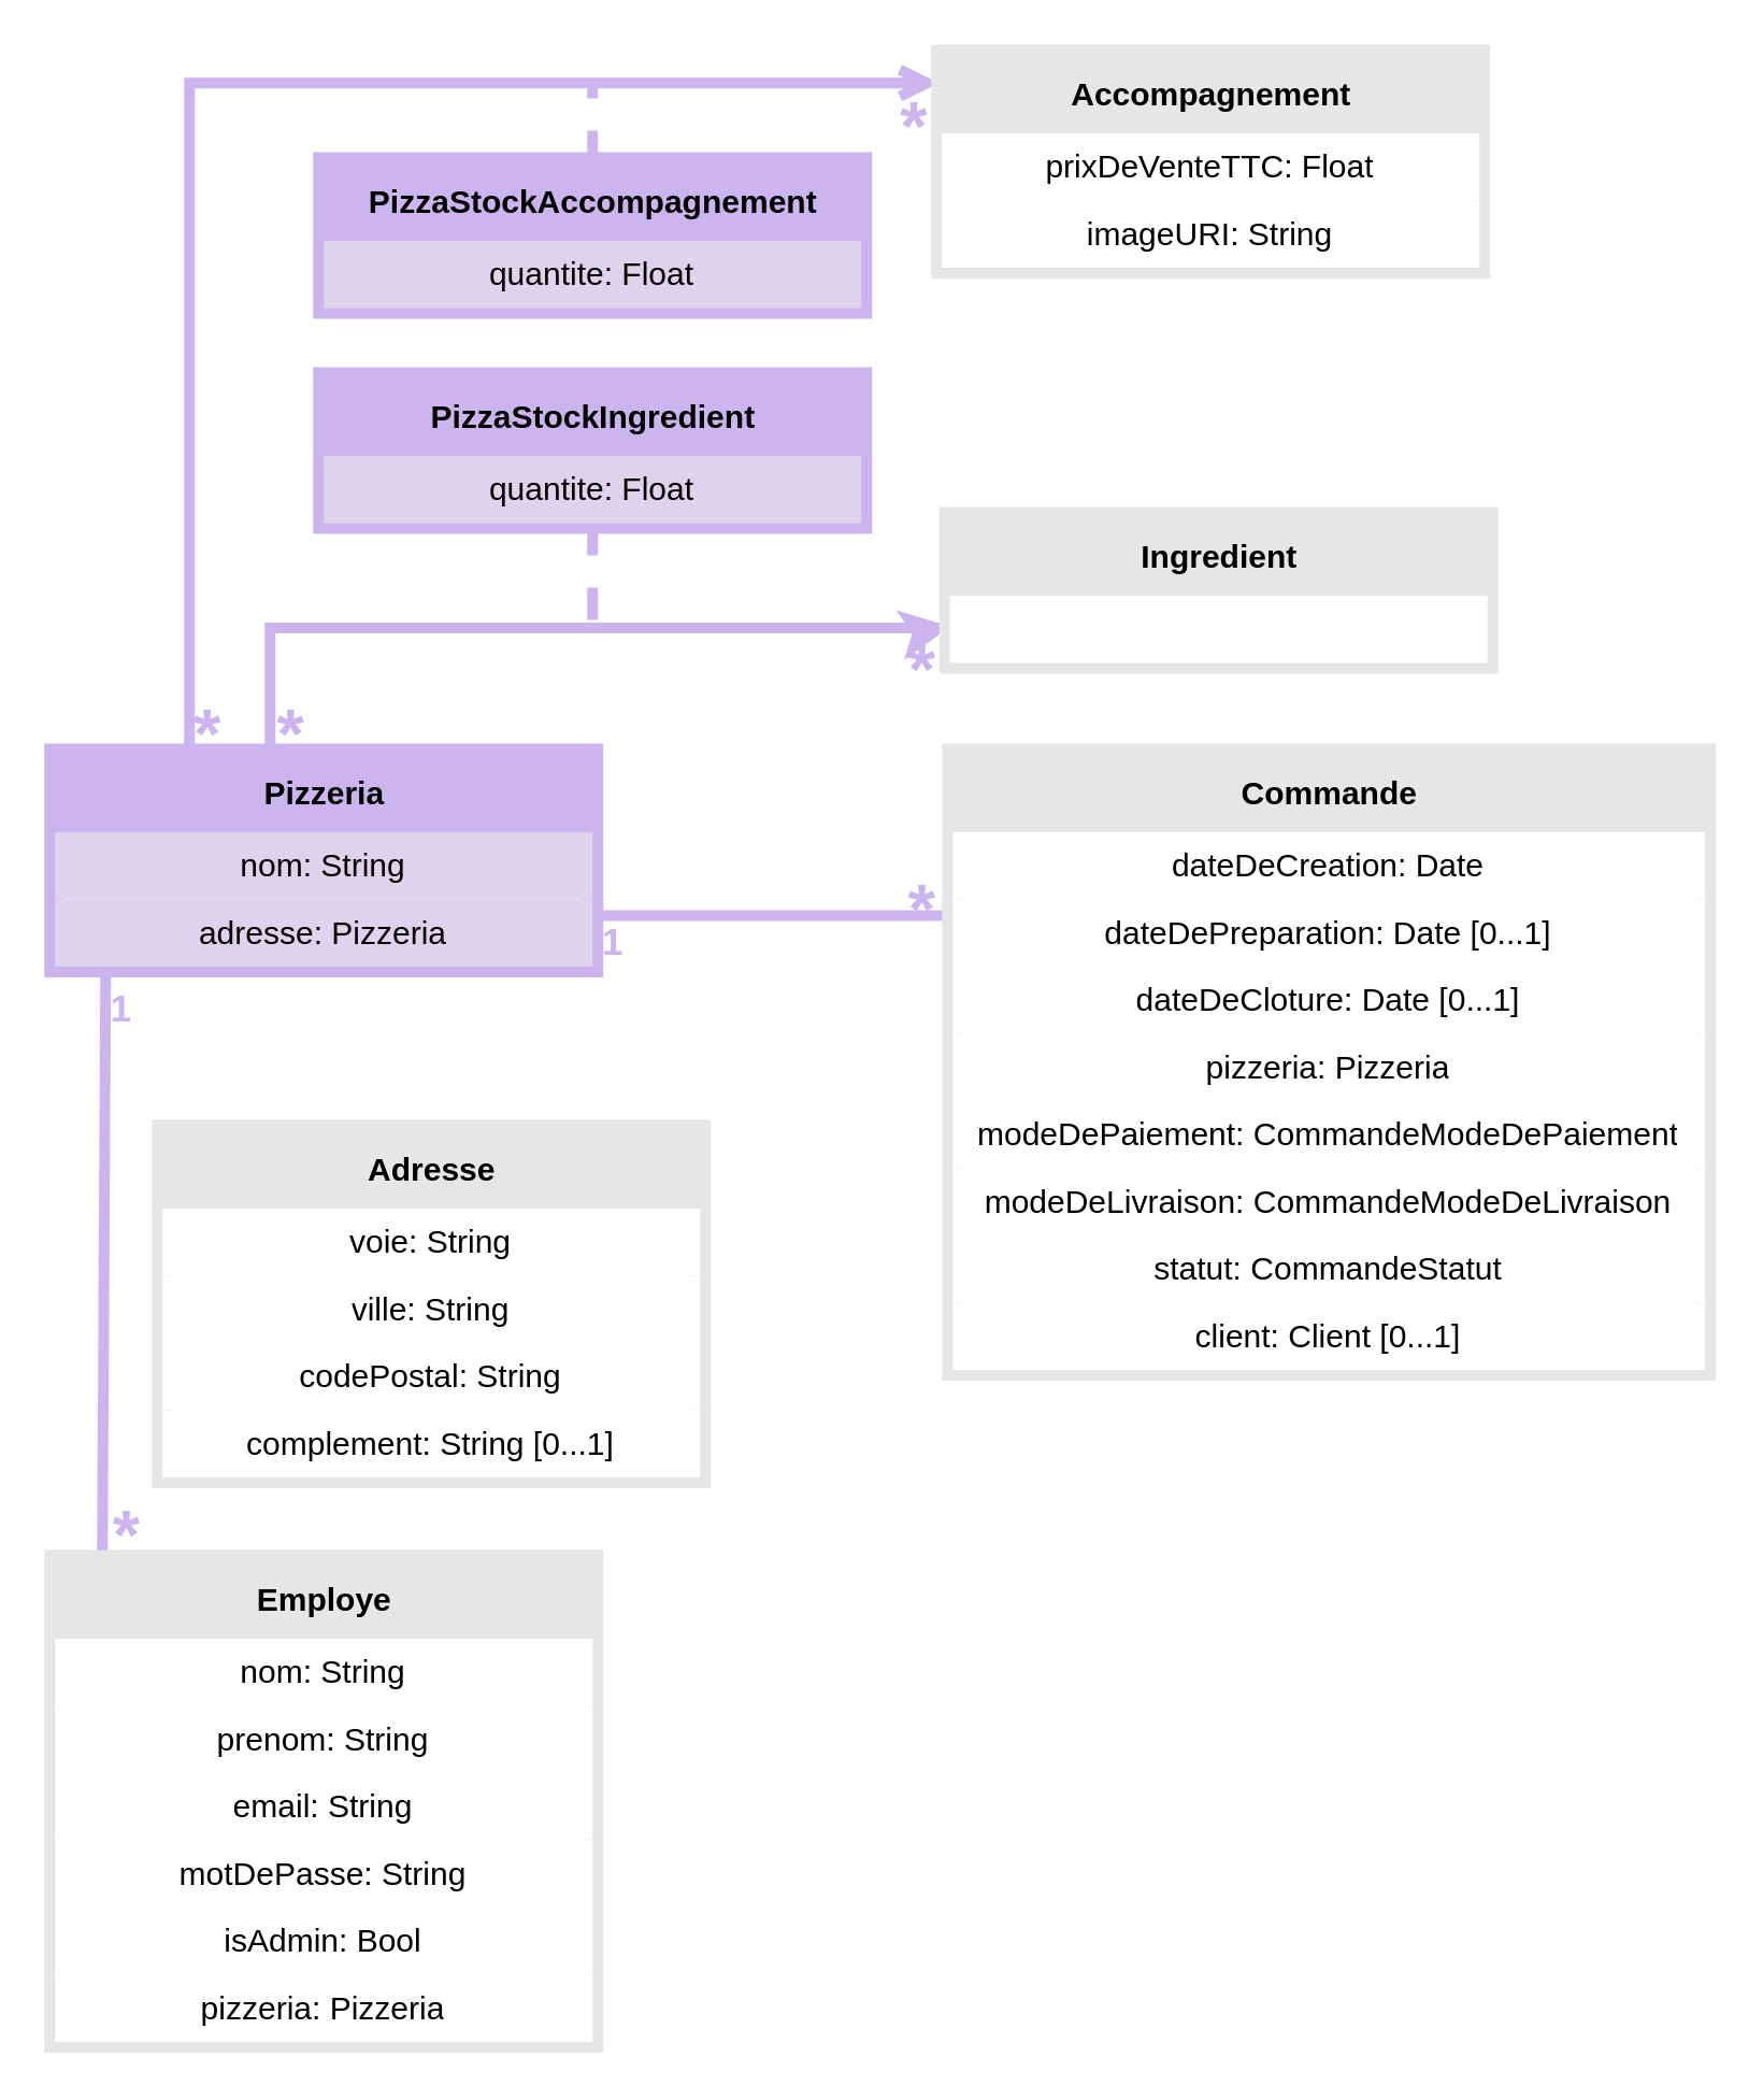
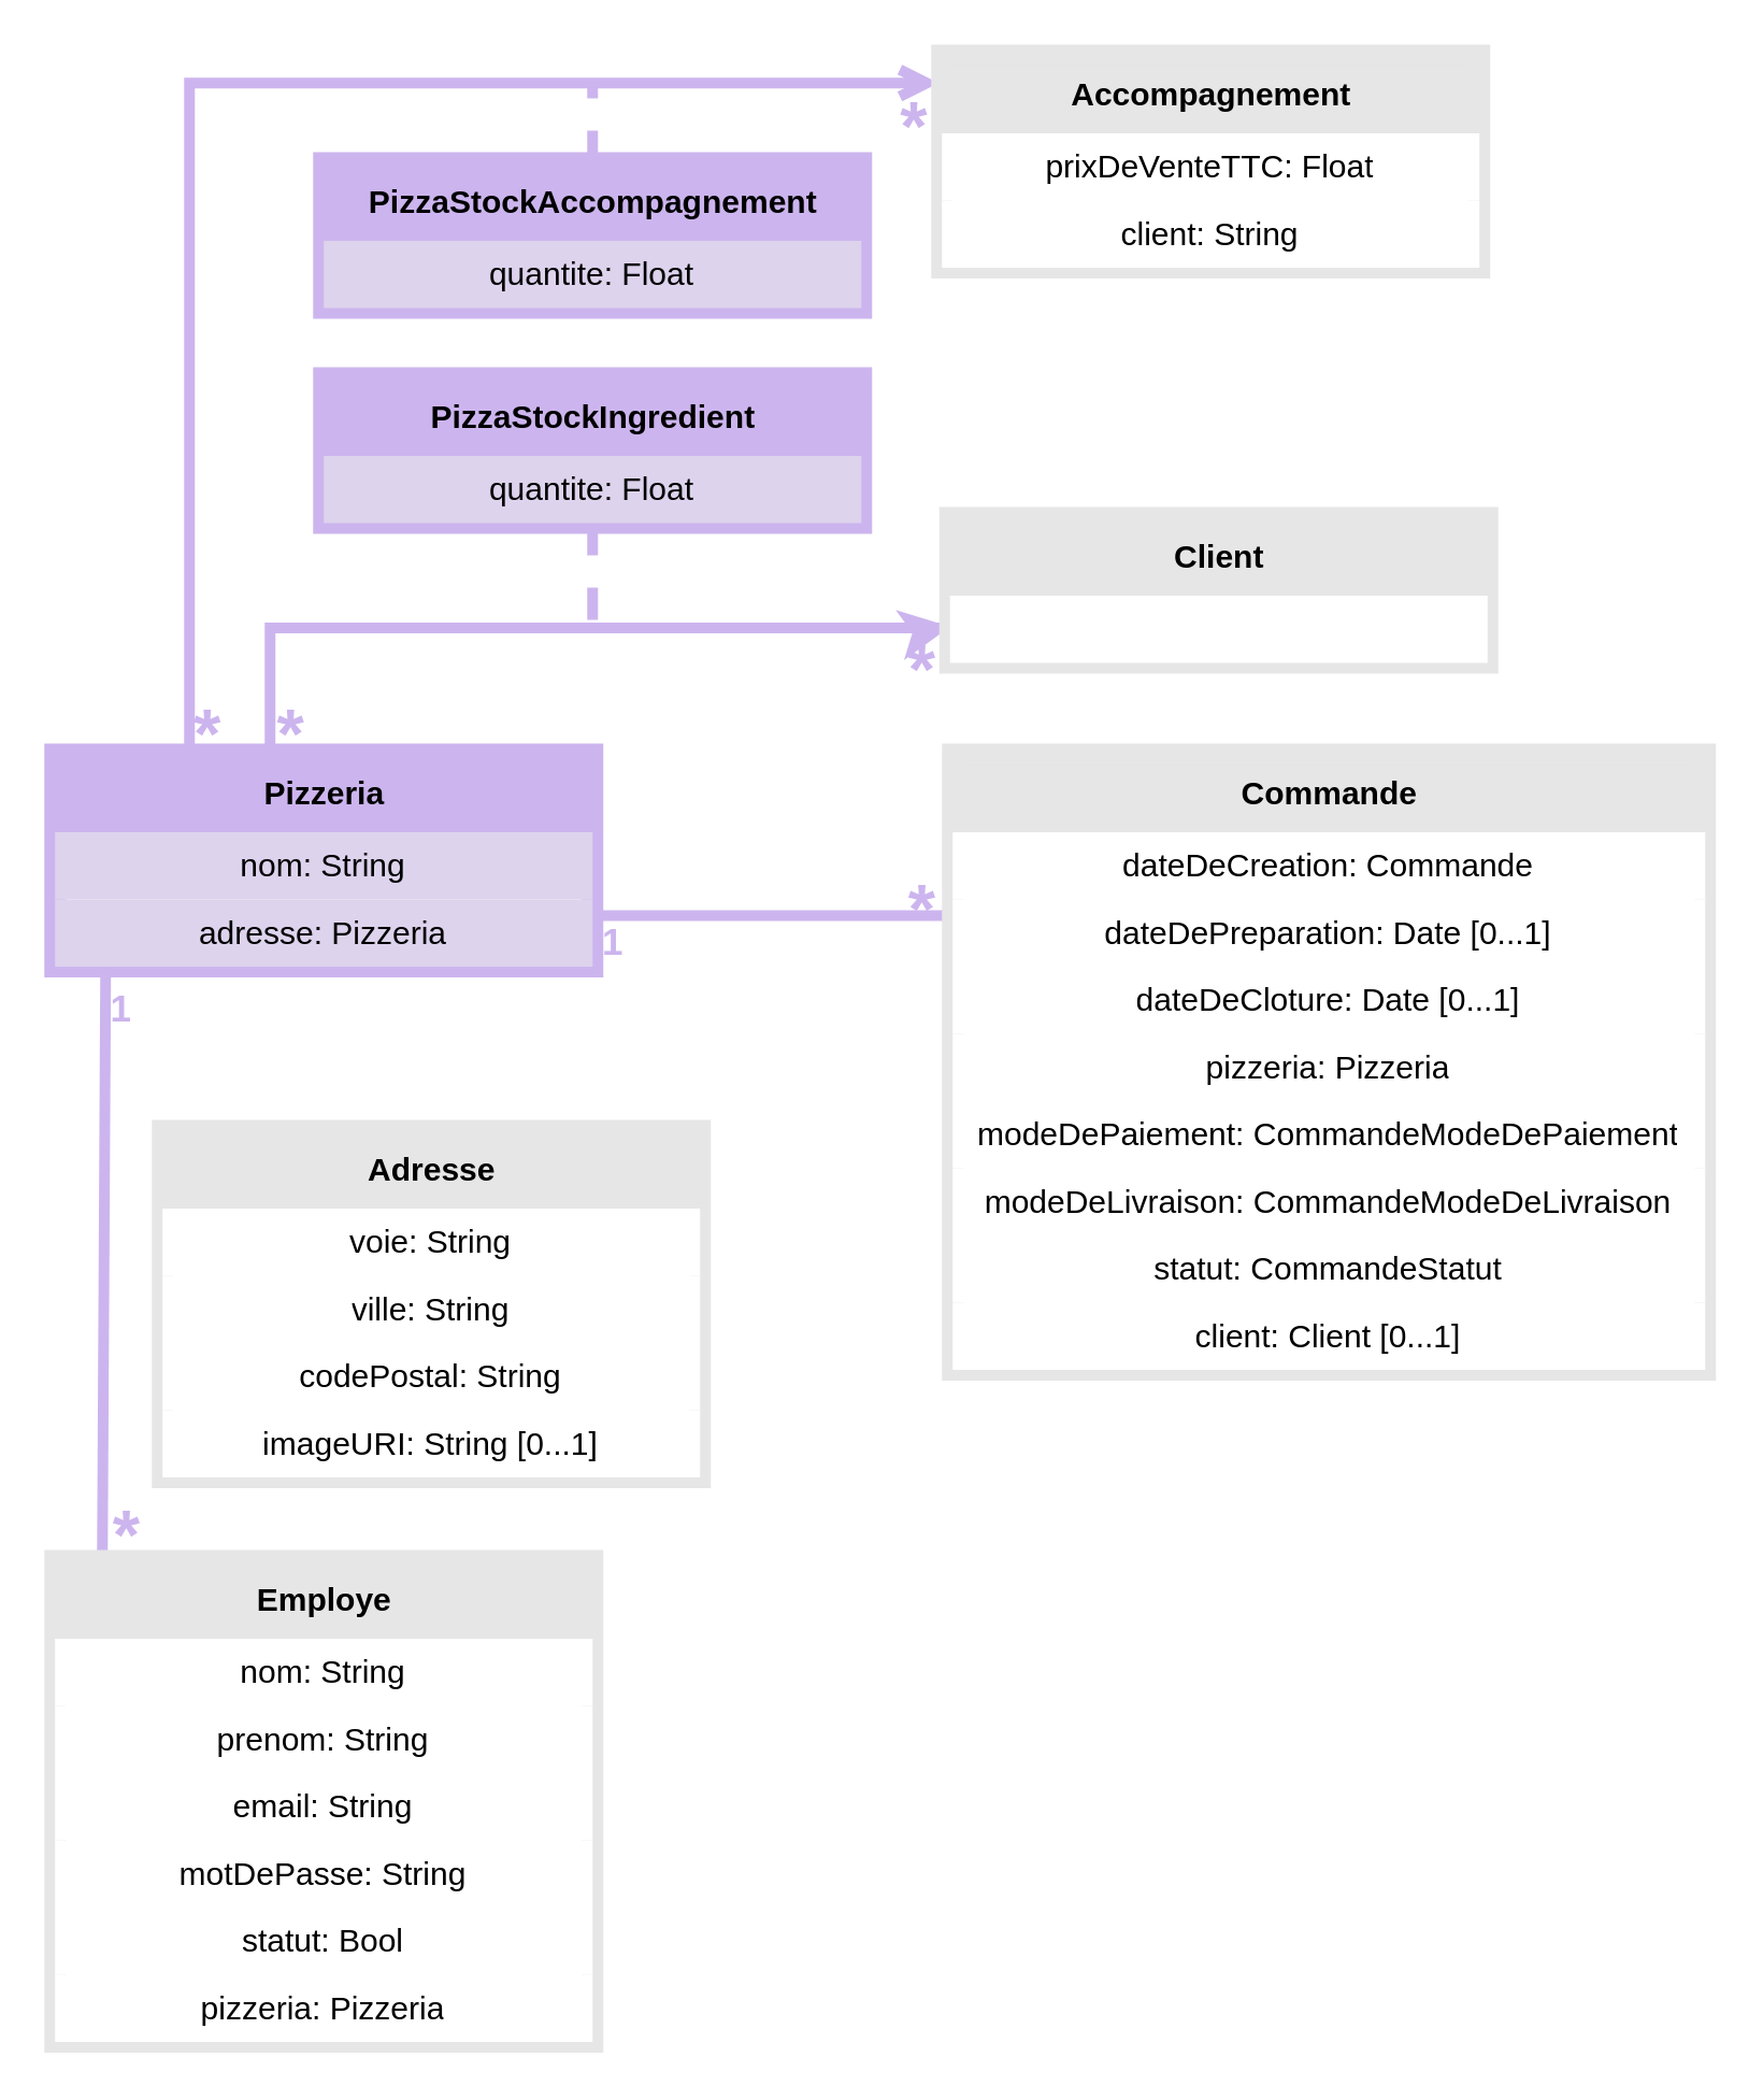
- <mxCell id="29" value="&lt;font color=&quot;#000000&quot;&gt;imageURI: String&lt;/font&gt;" style="text;html=1;strokeColor=none;align=center;verticalAlign=middle;spacingLeft=4;spacingRight=4;overflow=hidden;rotatable=0;points=[[0,0.5],[1,0.5]];portConstraint=eastwest;fillColor=#FFFFFF;" parent="27" vertex="1"><mxGeometry y="54" width="200" height="25" as="geometry" /></mxCell>
+ <mxCell id="29" value="&lt;font color=&quot;#000000&quot;&gt;client: String&lt;/font&gt;" style="text;html=1;strokeColor=none;align=center;verticalAlign=middle;spacingLeft=4;spacingRight=4;overflow=hidden;rotatable=0;points=[[0,0.5],[1,0.5]];portConstraint=eastwest;fillColor=#FFFFFF;" parent="27" vertex="1"><mxGeometry y="54" width="200" height="25" as="geometry" /></mxCell>
- <mxCell id="44" value="&lt;font color=&quot;#000000&quot;&gt;Ingredient&lt;/font&gt;" style="swimlane;fontStyle=1;align=center;verticalAlign=middle;childLayout=stackLayout;horizontal=1;startSize=29;horizontalStack=0;resizeParent=1;resizeParentMax=0;resizeLast=0;collapsible=0;marginBottom=0;html=1;strokeWidth=8;fillColor=#E6E6E6;strokeColor=#E6E6E6;" parent="1" vertex="1"><mxGeometry x="353" y="192" width="200" height="54" as="geometry" /></mxCell>
+ <mxCell id="44" value="&lt;font color=&quot;#000000&quot;&gt;Client&lt;/font&gt;" style="swimlane;fontStyle=1;align=center;verticalAlign=middle;childLayout=stackLayout;horizontal=1;startSize=29;horizontalStack=0;resizeParent=1;resizeParentMax=0;resizeLast=0;collapsible=0;marginBottom=0;html=1;strokeWidth=8;fillColor=#E6E6E6;strokeColor=#E6E6E6;" parent="1" vertex="1"><mxGeometry x="353" y="192" width="200" height="54" as="geometry" /></mxCell>
- <mxCell id="36" value="&lt;font color=&quot;#000000&quot;&gt;dateDeCreation: Date&lt;/font&gt;" style="text;html=1;strokeColor=none;align=center;verticalAlign=middle;spacingLeft=4;spacingRight=4;overflow=hidden;rotatable=0;points=[[0,0.5],[1,0.5]];portConstraint=eastwest;fillColor=#FFFFFF;" parent="35" vertex="1"><mxGeometry y="29" width="280" height="25" as="geometry" /></mxCell>
+ <mxCell id="36" value="&lt;font color=&quot;#000000&quot;&gt;dateDeCreation: Commande&lt;/font&gt;" style="text;html=1;strokeColor=none;align=center;verticalAlign=middle;spacingLeft=4;spacingRight=4;overflow=hidden;rotatable=0;points=[[0,0.5],[1,0.5]];portConstraint=eastwest;fillColor=#FFFFFF;" parent="35" vertex="1"><mxGeometry y="29" width="280" height="25" as="geometry" /></mxCell>
- <mxCell id="34" value="&lt;font color=&quot;#000000&quot;&gt;complement: String [0...1]&lt;/font&gt;" style="text;html=1;strokeColor=none;align=center;verticalAlign=middle;spacingLeft=4;spacingRight=4;overflow=hidden;rotatable=0;points=[[0,0.5],[1,0.5]];portConstraint=eastwest;fillColor=#FFFFFF;" parent="30" vertex="1"><mxGeometry y="104" width="200" height="25" as="geometry" /></mxCell>
+ <mxCell id="34" value="&lt;font color=&quot;#000000&quot;&gt;imageURI: String [0...1]&lt;/font&gt;" style="text;html=1;strokeColor=none;align=center;verticalAlign=middle;spacingLeft=4;spacingRight=4;overflow=hidden;rotatable=0;points=[[0,0.5],[1,0.5]];portConstraint=eastwest;fillColor=#FFFFFF;" parent="30" vertex="1"><mxGeometry y="104" width="200" height="25" as="geometry" /></mxCell>
- <mxCell id="25" value="&lt;font color=&quot;#000000&quot;&gt;isAdmin: Bool&lt;/font&gt;" style="text;html=1;strokeColor=none;align=center;verticalAlign=middle;spacingLeft=4;spacingRight=4;overflow=hidden;rotatable=0;points=[[0,0.5],[1,0.5]];portConstraint=eastwest;fillColor=#FFFFFF;" parent="20" vertex="1"><mxGeometry y="129" width="200" height="25" as="geometry" /></mxCell>
+ <mxCell id="25" value="&lt;font color=&quot;#000000&quot;&gt;statut: Bool&lt;/font&gt;" style="text;html=1;strokeColor=none;align=center;verticalAlign=middle;spacingLeft=4;spacingRight=4;overflow=hidden;rotatable=0;points=[[0,0.5],[1,0.5]];portConstraint=eastwest;fillColor=#FFFFFF;" parent="20" vertex="1"><mxGeometry y="129" width="200" height="25" as="geometry" /></mxCell>
